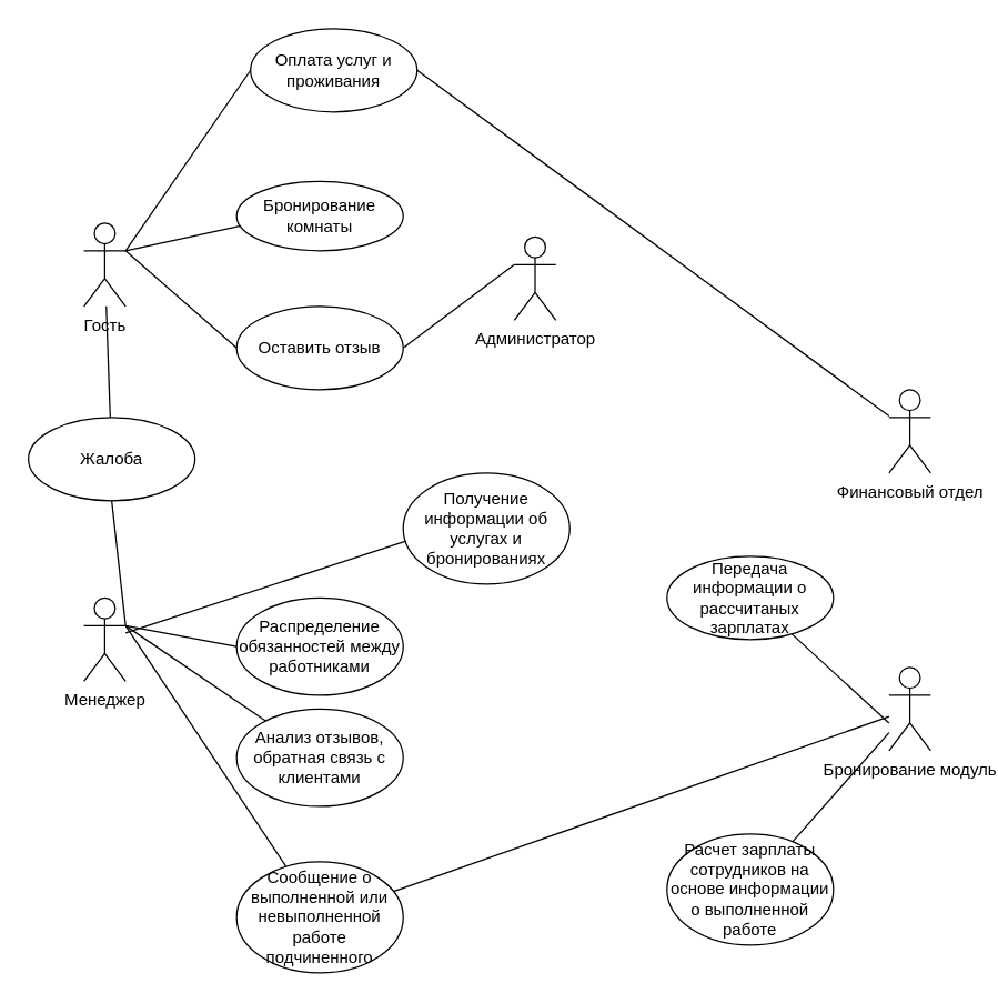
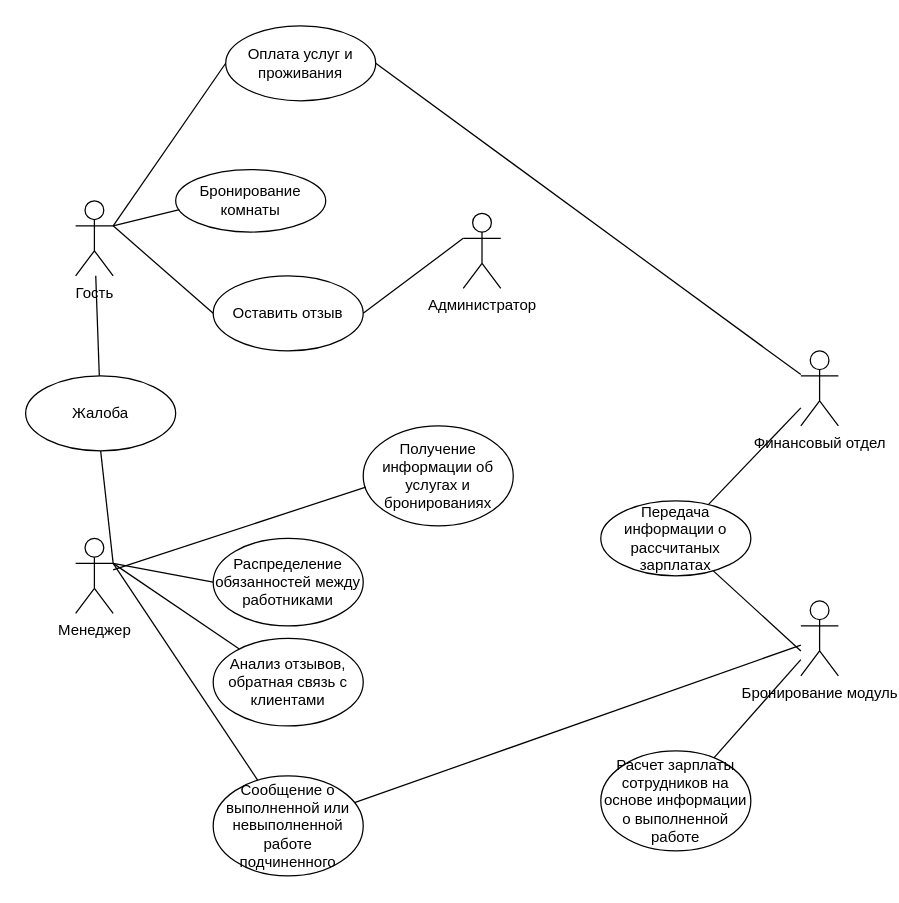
- <mxCell id="4" value="Бронирование комнаты" style="ellipse;whiteSpace=wrap;html=1;" vertex="1" parent="1"><mxGeometry x="170" y="130" width="120" height="50" as="geometry" /></mxCell>
+ <mxCell id="4" value="Бронирование комнаты" style="ellipse;whiteSpace=wrap;html=1;" vertex="1" parent="1"><mxGeometry x="140" y="135" width="120" height="50" as="geometry" /></mxCell>
+ <mxCell id="31" value="" style="endArrow=none;html=1;rounded=0;" edge="1" parent="1" source="29" target="28"><mxGeometry width="50" height="50" relative="1" as="geometry"><mxPoint x="400" y="440" as="sourcePoint" /><mxPoint x="450" y="390" as="targetPoint" /></mxGeometry></mxCell>
